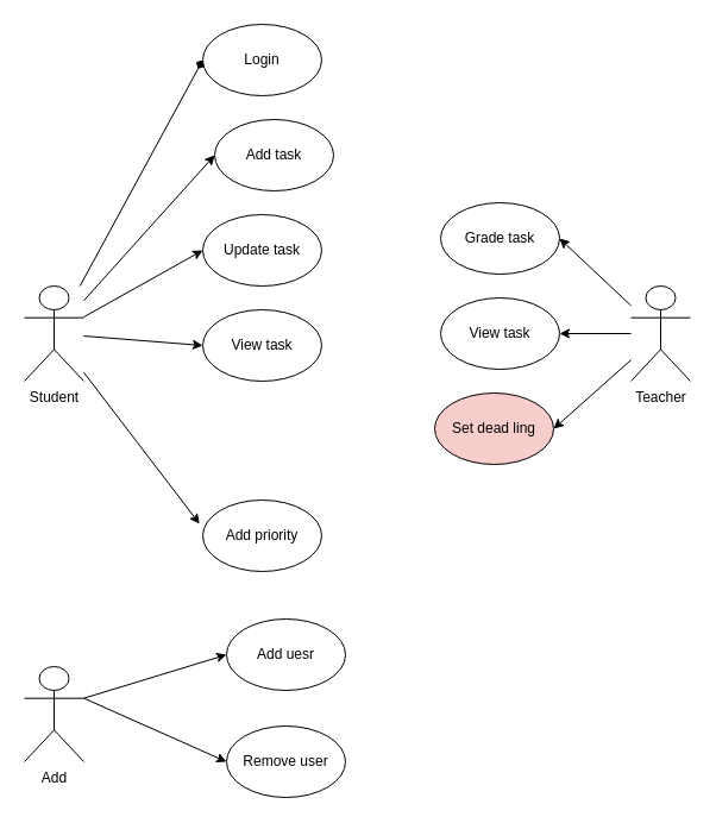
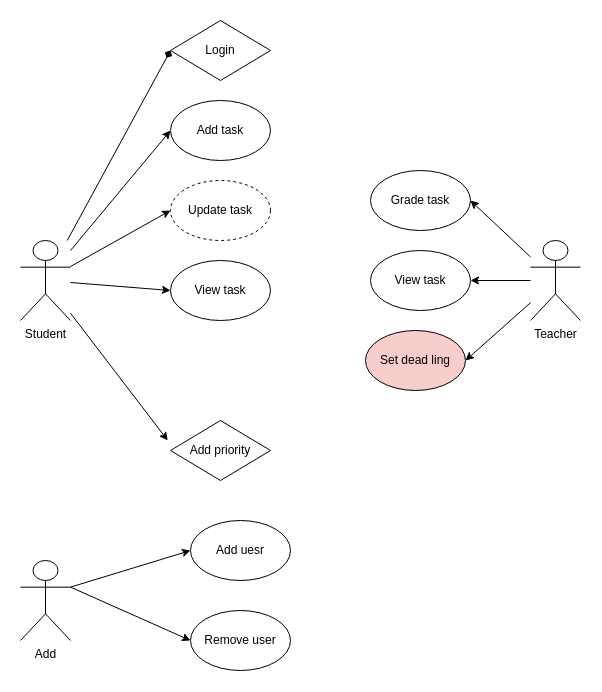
- <mxCell id="6" value="Login" style="ellipse;whiteSpace=wrap;html=1;" parent="1" vertex="1"><mxGeometry x="170" y="20" width="100" height="60" as="geometry" /></mxCell>
+ <mxCell id="6" value="Login" style="rhombus;whiteSpace=wrap;html=1;" parent="1" vertex="1"><mxGeometry x="170" y="20" width="100" height="60" as="geometry" /></mxCell>
- <mxCell id="7" value="Add task" style="ellipse;whiteSpace=wrap;html=1;" parent="1" vertex="1"><mxGeometry x="180" y="100" width="100" height="60" as="geometry" /></mxCell>
+ <mxCell id="7" value="Add task" style="ellipse;whiteSpace=wrap;html=1;" parent="1" vertex="1"><mxGeometry x="170" y="100" width="100" height="60" as="geometry" /></mxCell>
- <mxCell id="8" value="Update task" style="ellipse;whiteSpace=wrap;html=1;" parent="1" vertex="1"><mxGeometry x="170" y="180" width="100" height="60" as="geometry" /></mxCell>
+ <mxCell id="8" value="Update task" style="ellipse;whiteSpace=wrap;html=1;dashed=1;" parent="1" vertex="1"><mxGeometry x="170" y="180" width="100" height="60" as="geometry" /></mxCell>
- <mxCell id="10" value="Add priority" style="ellipse;whiteSpace=wrap;html=1;" parent="1" vertex="1"><mxGeometry x="170" y="420" width="100" height="60" as="geometry" /></mxCell>
+ <mxCell id="10" value="Add priority" style="rhombus;whiteSpace=wrap;html=1;" parent="1" vertex="1"><mxGeometry x="170" y="420" width="100" height="60" as="geometry" /></mxCell>
